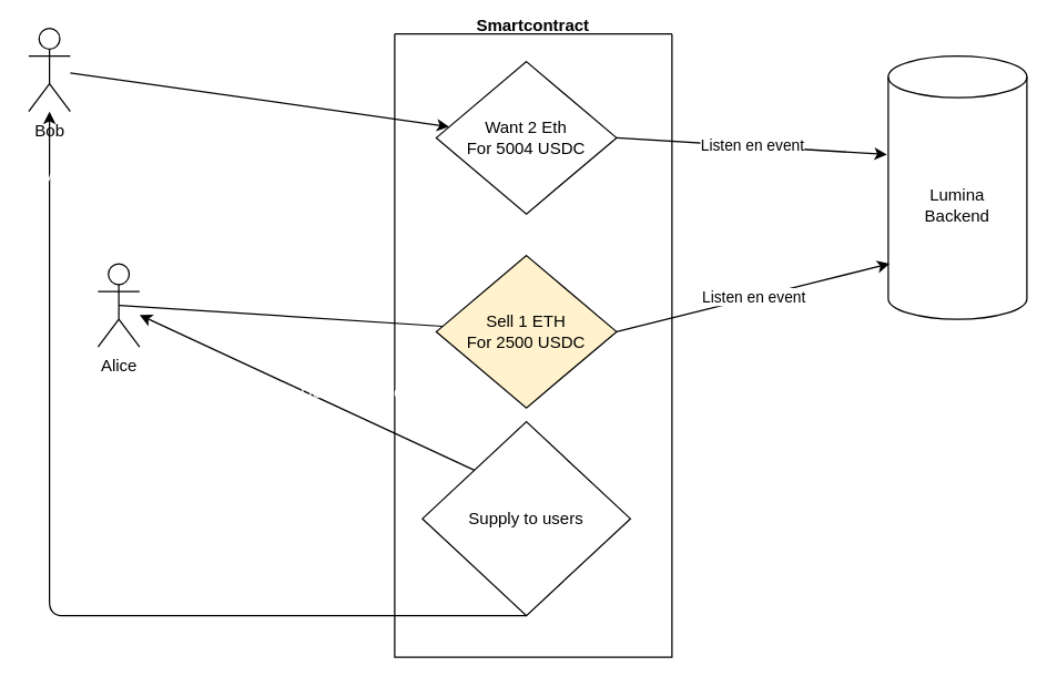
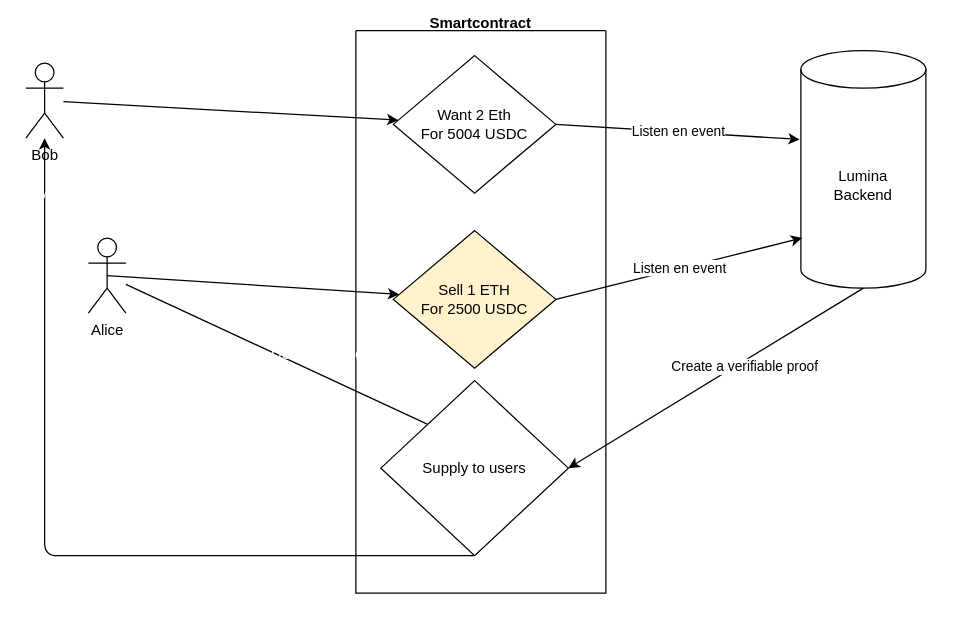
- <mxCell id="2" value="Bob&lt;br&gt;" style="shape=umlActor;verticalLabelPosition=bottom;verticalAlign=top;html=1;outlineConnect=0;" parent="1" vertex="1"><mxGeometry x="20" y="20" width="30" height="60" as="geometry" /></mxCell>
+ <mxCell id="2" value="Bob&lt;br&gt;" style="shape=umlActor;verticalLabelPosition=bottom;verticalAlign=top;html=1;outlineConnect=0;" parent="1" vertex="1"><mxGeometry x="20" y="50" width="30" height="60" as="geometry" /></mxCell>
- <mxCell id="15" value="&lt;span style=&quot;font-size: 12px; font-weight: 400;&quot;&gt;&lt;font color=&quot;#ffffff&quot;&gt;Supply 2500 USDC for Alice&lt;/font&gt;&lt;/span&gt;" style="endArrow=classic;html=1;exitX=0;exitY=0;exitDx=0;exitDy=0;fontStyle=1;labelBackgroundColor=none;" parent="1" source="8" target="3" edge="1"><mxGeometry width="50" height="50" relative="1" as="geometry"><mxPoint x="370" y="410" as="sourcePoint" /><mxPoint x="80" y="270" as="targetPoint" /></mxGeometry></mxCell>
+ <mxCell id="15" value="&lt;span style=&quot;font-size: 12px; font-weight: 400;&quot;&gt;&lt;font color=&quot;#ffffff&quot;&gt;Supply 2500 USDC for Alice&lt;/font&gt;&lt;/span&gt;" style="endArrow=none;html=1;exitX=0;exitY=0;exitDx=0;exitDy=0;fontStyle=1;labelBackgroundColor=none;" parent="1" source="8" target="3" edge="1"><mxGeometry width="50" height="50" relative="1" as="geometry"><mxPoint x="370" y="410" as="sourcePoint" /><mxPoint x="80" y="270" as="targetPoint" /></mxGeometry></mxCell>
- <mxCell id="11" value="" style="endArrow=none;html=1;exitX=0.5;exitY=0.5;exitDx=0;exitDy=0;exitPerimeter=0;" parent="1" source="3" target="7" edge="1"><mxGeometry width="50" height="50" relative="1" as="geometry"><mxPoint x="360" y="200" as="sourcePoint" /><mxPoint x="410" y="150" as="targetPoint" /></mxGeometry></mxCell>
+ <mxCell id="11" value="" style="endArrow=classic;html=1;exitX=0.5;exitY=0.5;exitDx=0;exitDy=0;exitPerimeter=0;" parent="1" source="3" target="7" edge="1"><mxGeometry width="50" height="50" relative="1" as="geometry"><mxPoint x="360" y="200" as="sourcePoint" /><mxPoint x="410" y="150" as="targetPoint" /></mxGeometry></mxCell>
+ <mxCell id="13" value="" style="endArrow=classic;html=1;exitX=0.5;exitY=1;exitDx=0;exitDy=0;exitPerimeter=0;entryX=1;entryY=0.5;entryDx=0;entryDy=0;" parent="1" source="9" target="8" edge="1"><mxGeometry width="50" height="50" relative="1" as="geometry"><mxPoint x="360" y="250" as="sourcePoint" /><mxPoint x="410" y="200" as="targetPoint" /></mxGeometry></mxCell>
+ <mxCell id="14" value="Create a verifiable proof" style="edgeLabel;html=1;align=center;verticalAlign=middle;resizable=0;points=[];" parent="13" vertex="1" connectable="0"><mxGeometry x="-0.172" y="4" relative="1" as="geometry"><mxPoint as="offset" /></mxGeometry></mxCell>
